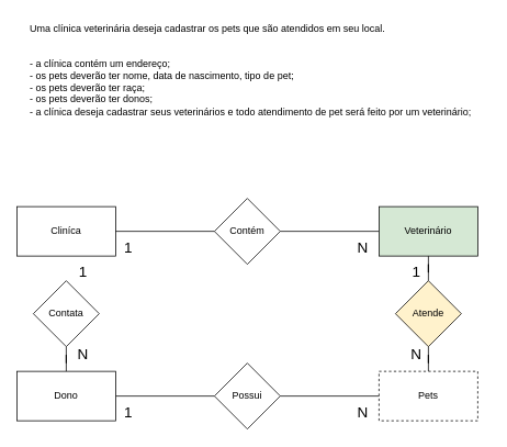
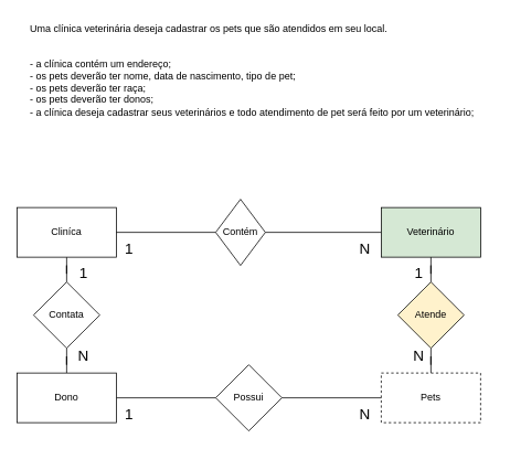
- <mxCell id="13" value="Contém" style="rhombus;whiteSpace=wrap;html=1;" vertex="1" parent="1"><mxGeometry x="260" y="240" width="80" height="80" as="geometry" /></mxCell>
+ <mxCell id="13" value="Contém" style="rhombus;whiteSpace=wrap;html=1;" vertex="1" parent="1"><mxGeometry x="260" y="240" width="60" height="80" as="geometry" /></mxCell>
+ <mxCell id="3" style="edgeStyle=orthogonalEdgeStyle;rounded=0;orthogonalLoop=1;jettySize=auto;html=1;endArrow=none;endFill=0;" edge="1" parent="1" source="4" target="14"><mxGeometry relative="1" as="geometry" /></mxCell>
